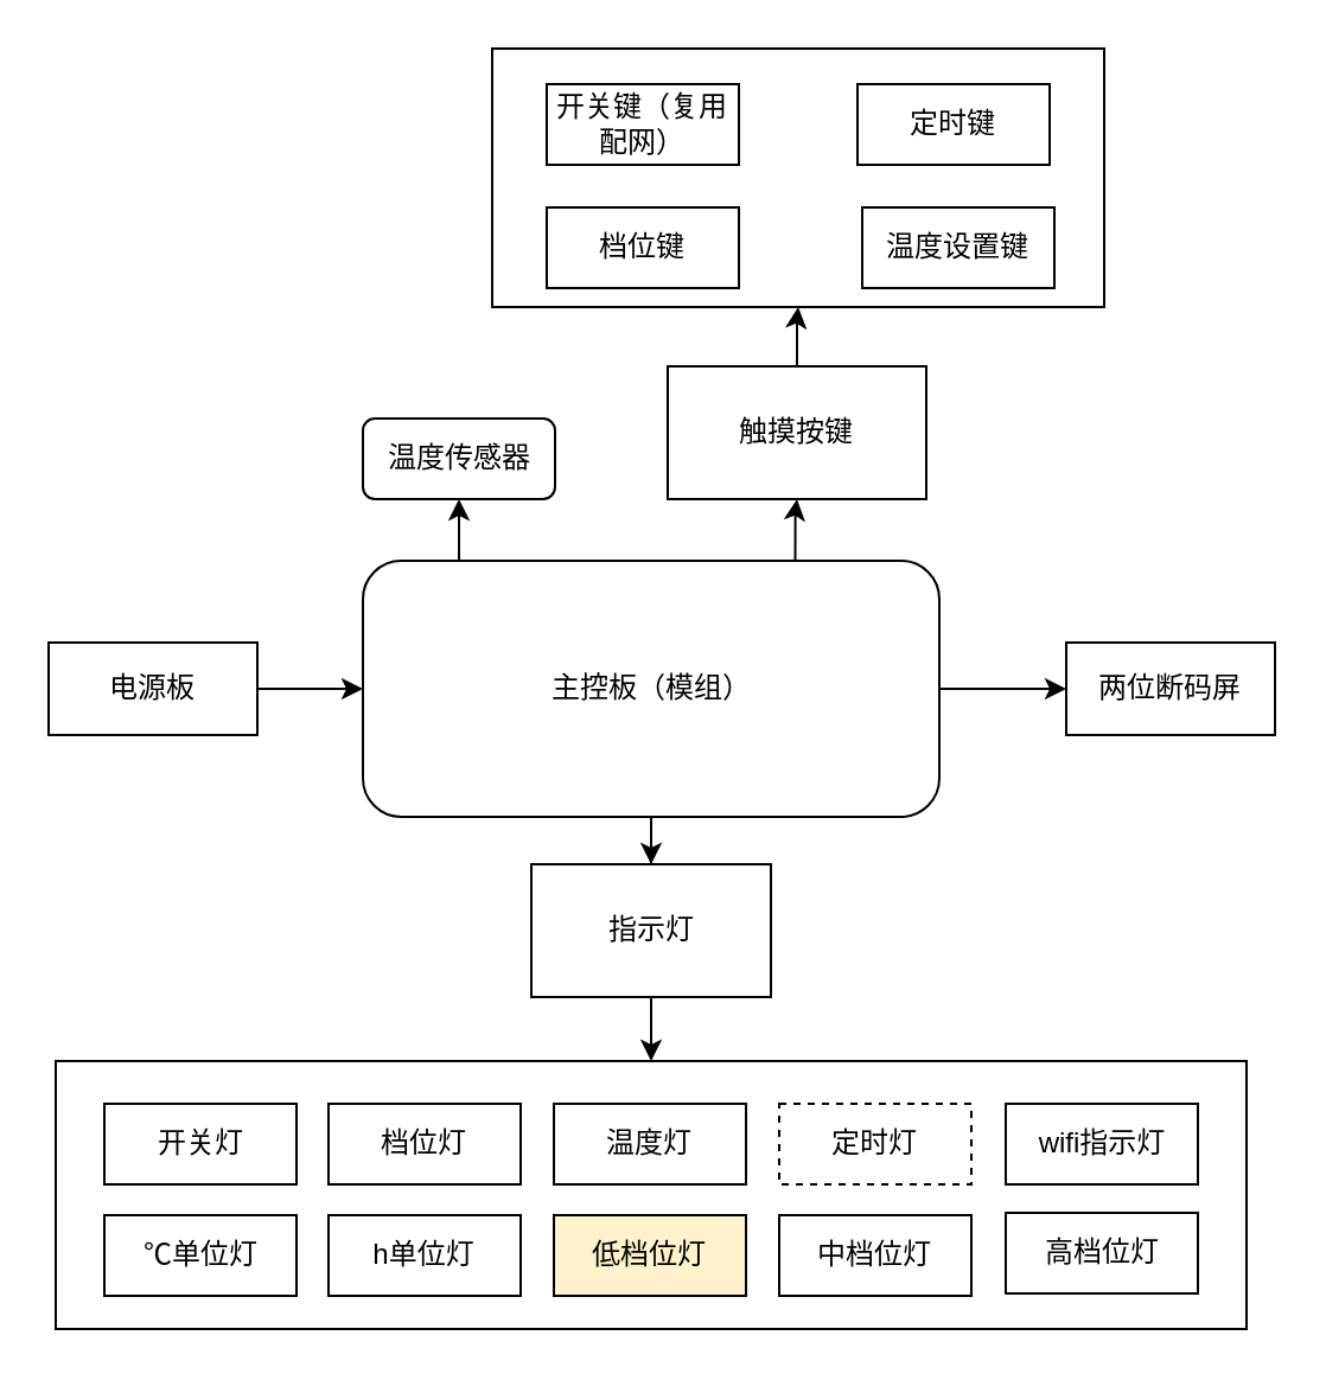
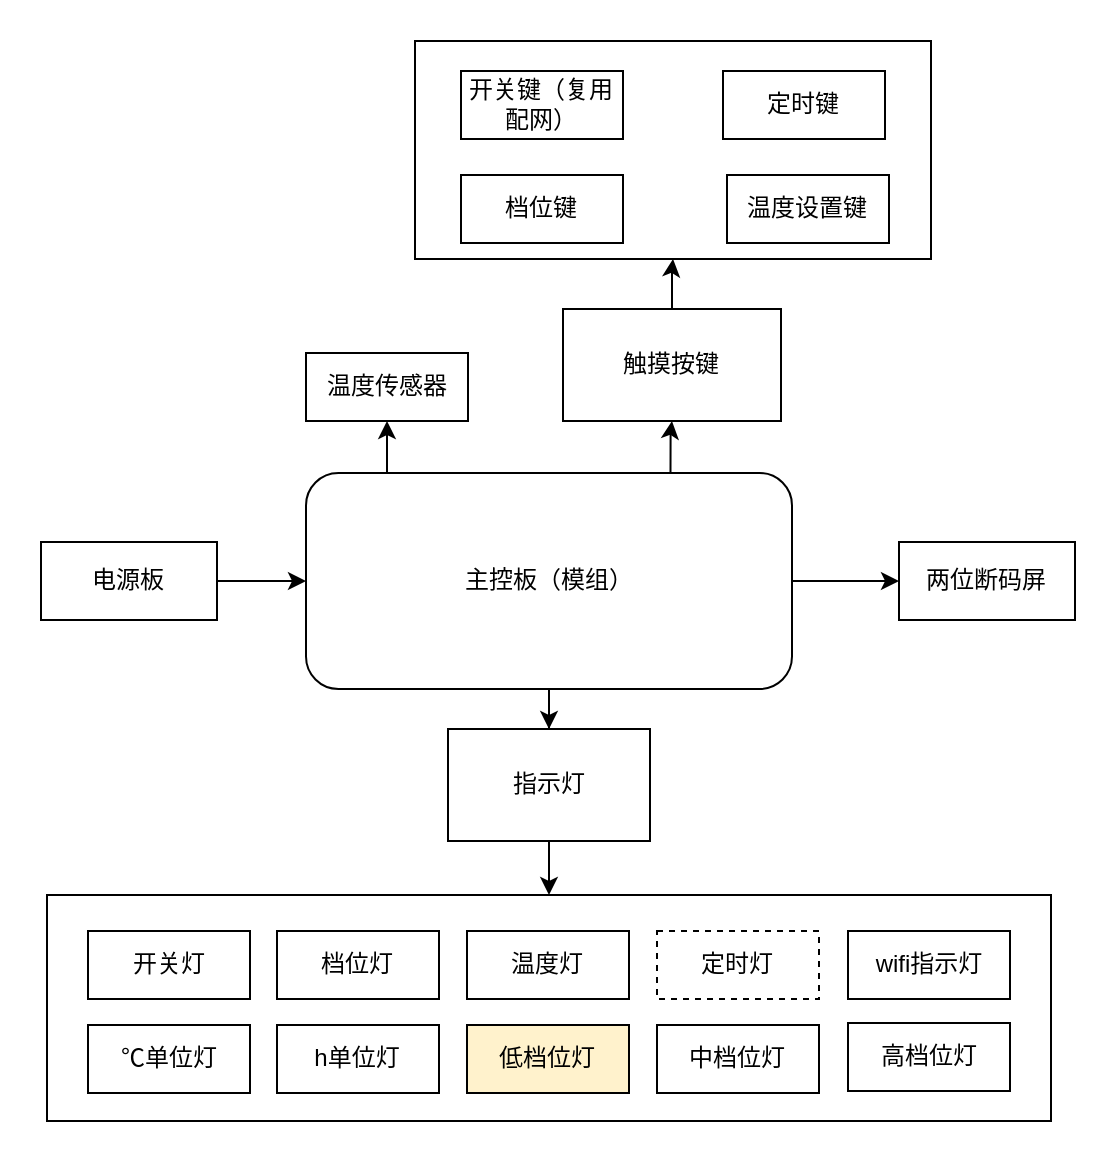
- <mxCell id="21" value="温度传感器" style="whiteSpace=wrap;html=1;rounded=1;" vertex="1" parent="1"><mxGeometry x="152.5" y="176" width="81" height="34" as="geometry" /></mxCell>
+ <mxCell id="21" value="温度传感器" style="whiteSpace=wrap;html=1;rounded=0;" vertex="1" parent="1"><mxGeometry x="152.5" y="176" width="81" height="34" as="geometry" /></mxCell>
